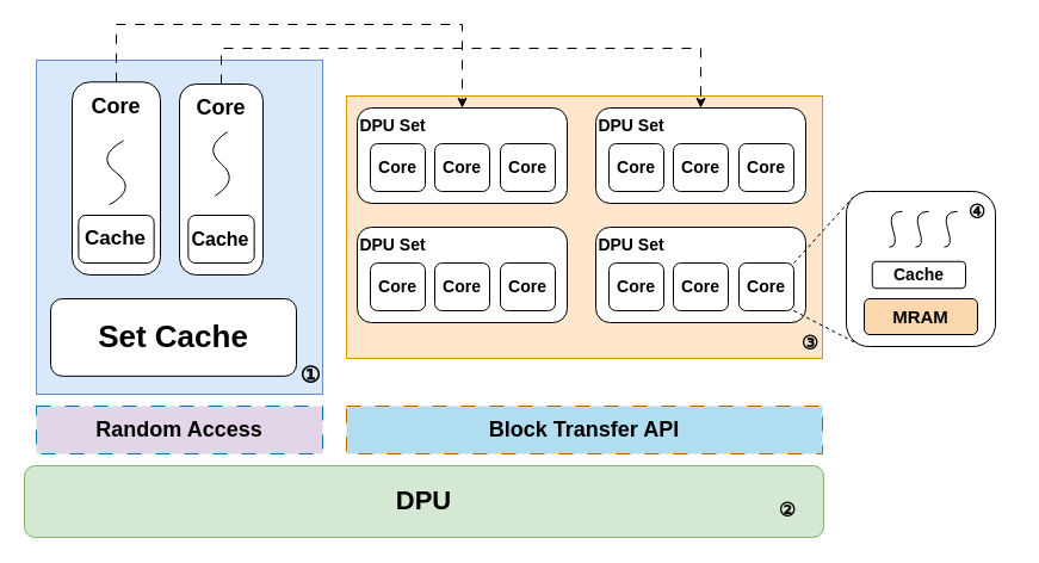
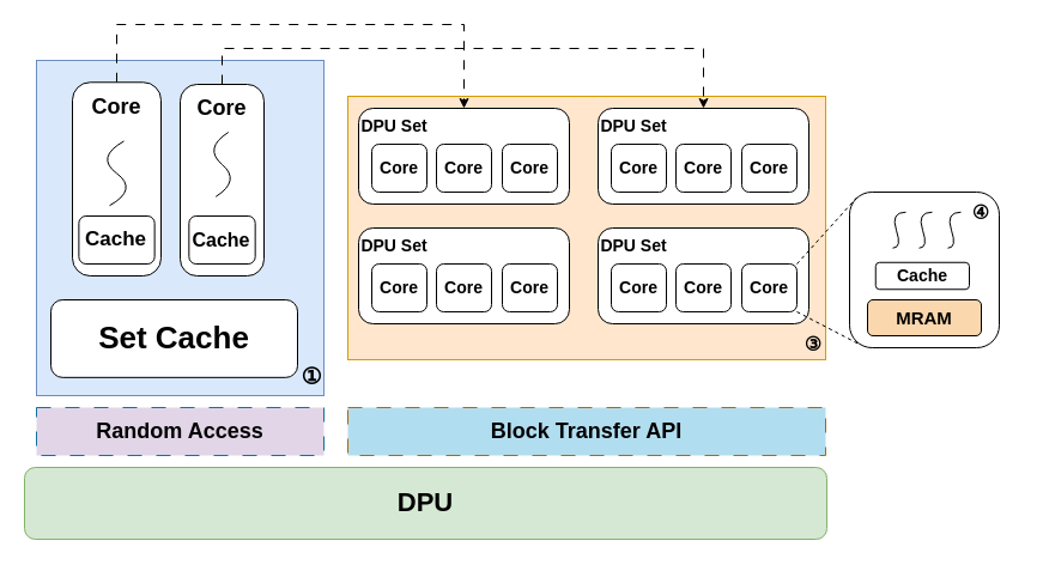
- <mxCell id="41" value="&lt;h1&gt;&lt;font style=&quot;font-size: 16px;&quot;&gt;&lt;span&gt;②&lt;/span&gt;&lt;/font&gt;&lt;/h1&gt;" style="text;html=1;strokeColor=none;fillColor=none;align=center;verticalAlign=middle;whiteSpace=wrap;rounded=0;fontStyle=1" parent="1" vertex="1"><mxGeometry x="630" y="410" width="60" height="30" as="geometry" /></mxCell>
